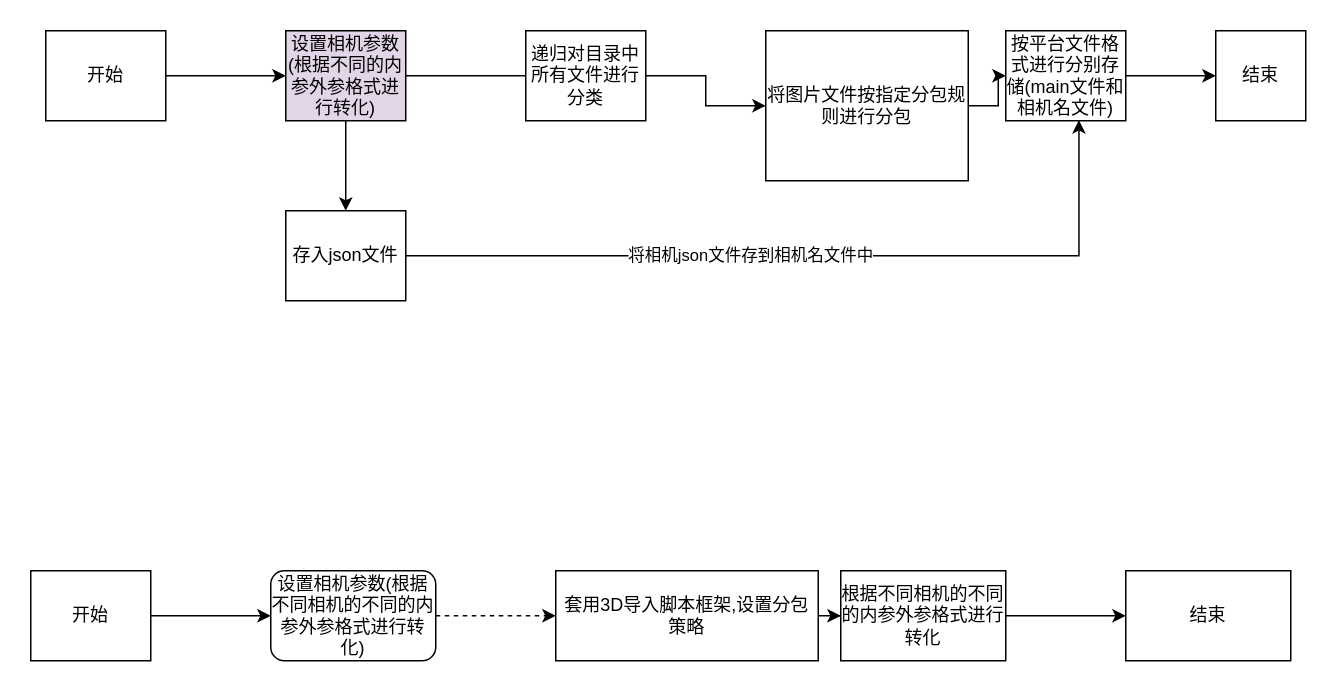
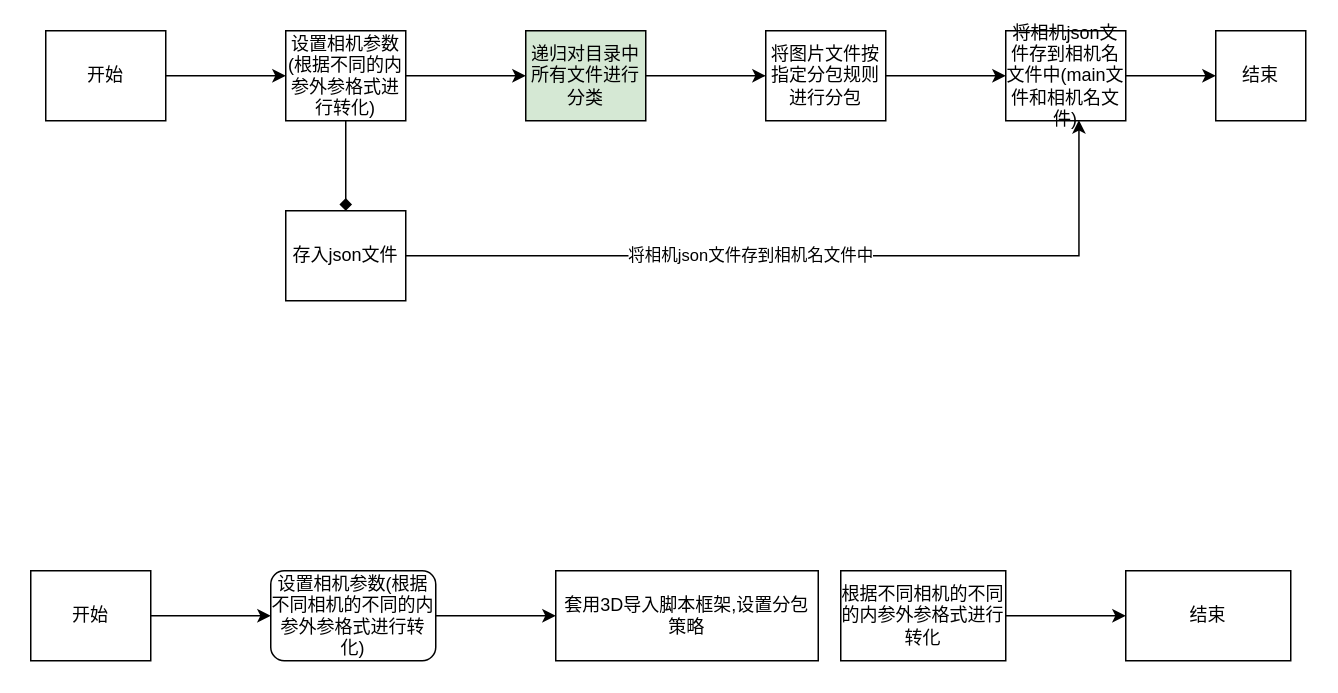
- <mxCell id="6" value="设置相机参数(根据不同的内参外参格式进行转化)" style="rounded=0;whiteSpace=wrap;html=1;fillColor=#e1d5e7;" vertex="1" parent="1"><mxGeometry x="190" y="20" width="80" height="60" as="geometry" /></mxCell>
+ <mxCell id="6" value="设置相机参数(根据不同的内参外参格式进行转化)" style="rounded=0;whiteSpace=wrap;html=1;" vertex="1" parent="1"><mxGeometry x="190" y="20" width="80" height="60" as="geometry" /></mxCell>
- <mxCell id="4" value="" style="edgeStyle=orthogonalEdgeStyle;rounded=0;orthogonalLoop=1;jettySize=auto;html=1;endArrow=none;" edge="1" parent="1" source="6" target="8"><mxGeometry relative="1" as="geometry" /></mxCell>
+ <mxCell id="4" value="" style="edgeStyle=orthogonalEdgeStyle;rounded=0;orthogonalLoop=1;jettySize=auto;html=1;" edge="1" parent="1" source="6" target="8"><mxGeometry relative="1" as="geometry" /></mxCell>
- <mxCell id="8" value="递归对目录中所有文件进行分类" style="rounded=0;whiteSpace=wrap;html=1;" vertex="1" parent="1"><mxGeometry x="350" y="20" width="80" height="60" as="geometry" /></mxCell>
+ <mxCell id="8" value="递归对目录中所有文件进行分类" style="rounded=0;whiteSpace=wrap;html=1;fillColor=#d5e8d4;" vertex="1" parent="1"><mxGeometry x="350" y="20" width="80" height="60" as="geometry" /></mxCell>
- <mxCell id="13" value="按平台文件格式进行分别存储(main文件和相机名文件)" style="rounded=0;whiteSpace=wrap;html=1;" vertex="1" parent="1"><mxGeometry x="670" y="20" width="80" height="60" as="geometry" /></mxCell>
+ <mxCell id="13" value="将相机json文件存到相机名文件中(main文件和相机名文件)" style="rounded=0;whiteSpace=wrap;html=1;" vertex="1" parent="1"><mxGeometry x="670" y="20" width="80" height="60" as="geometry" /></mxCell>
- <mxCell id="11" value="将图片文件按指定分包规则进行分包" style="rounded=0;whiteSpace=wrap;html=1;" vertex="1" parent="1"><mxGeometry x="510" y="20" width="135" height="100" as="geometry" /></mxCell>
+ <mxCell id="11" value="将图片文件按指定分包规则进行分包" style="rounded=0;whiteSpace=wrap;html=1;" vertex="1" parent="1"><mxGeometry x="510" y="20" width="80" height="60" as="geometry" /></mxCell>
- <mxCell id="5" value="" style="edgeStyle=orthogonalEdgeStyle;rounded=0;orthogonalLoop=1;jettySize=auto;html=1;" edge="1" parent="1" source="6" target="9"><mxGeometry relative="1" as="geometry" /></mxCell>
+ <mxCell id="5" value="" style="edgeStyle=orthogonalEdgeStyle;rounded=0;orthogonalLoop=1;jettySize=auto;html=1;endArrow=diamond;" edge="1" parent="1" source="6" target="9"><mxGeometry relative="1" as="geometry" /></mxCell>
- <mxCell id="19" value="" style="edgeStyle=orthogonalEdgeStyle;rounded=0;orthogonalLoop=1;jettySize=auto;html=1;dashed=1;" edge="1" parent="1" source="20" target="22"><mxGeometry relative="1" as="geometry" /></mxCell>
+ <mxCell id="19" value="" style="edgeStyle=orthogonalEdgeStyle;rounded=0;orthogonalLoop=1;jettySize=auto;html=1;" edge="1" parent="1" source="20" target="22"><mxGeometry relative="1" as="geometry" /></mxCell>
- <mxCell id="21" value="" style="edgeStyle=orthogonalEdgeStyle;rounded=0;orthogonalLoop=1;jettySize=auto;html=1;" edge="1" parent="1" source="22" target="24"><mxGeometry relative="1" as="geometry" /></mxCell>
